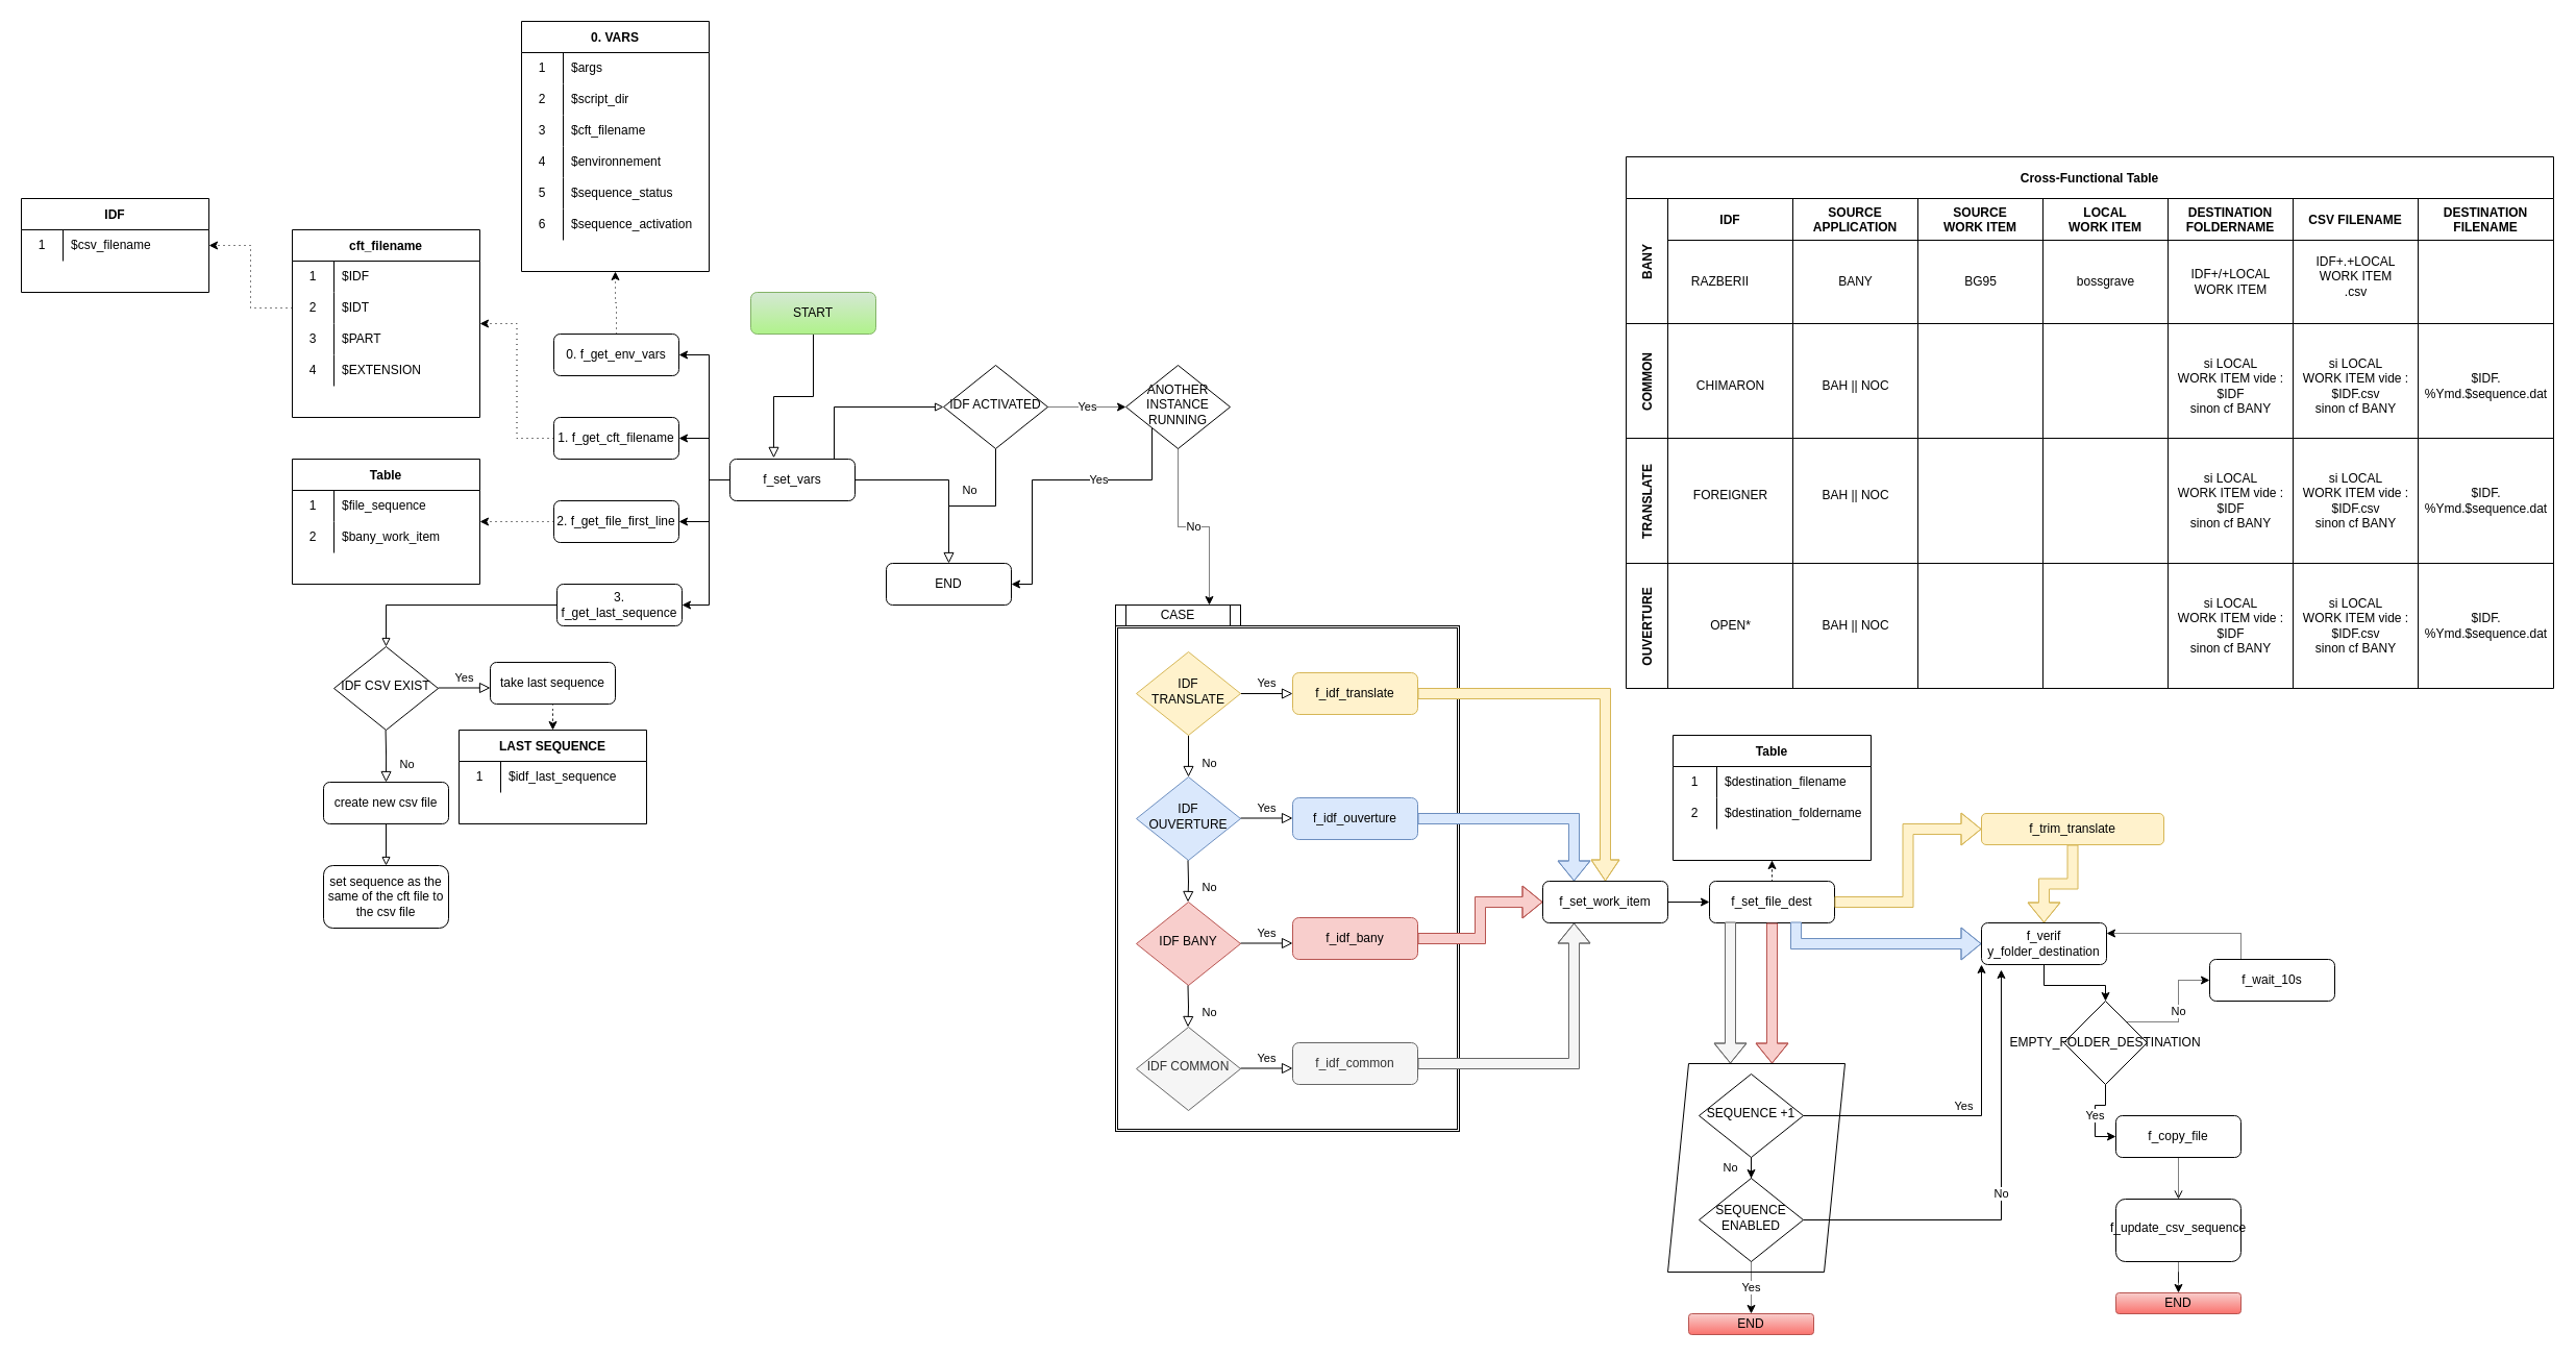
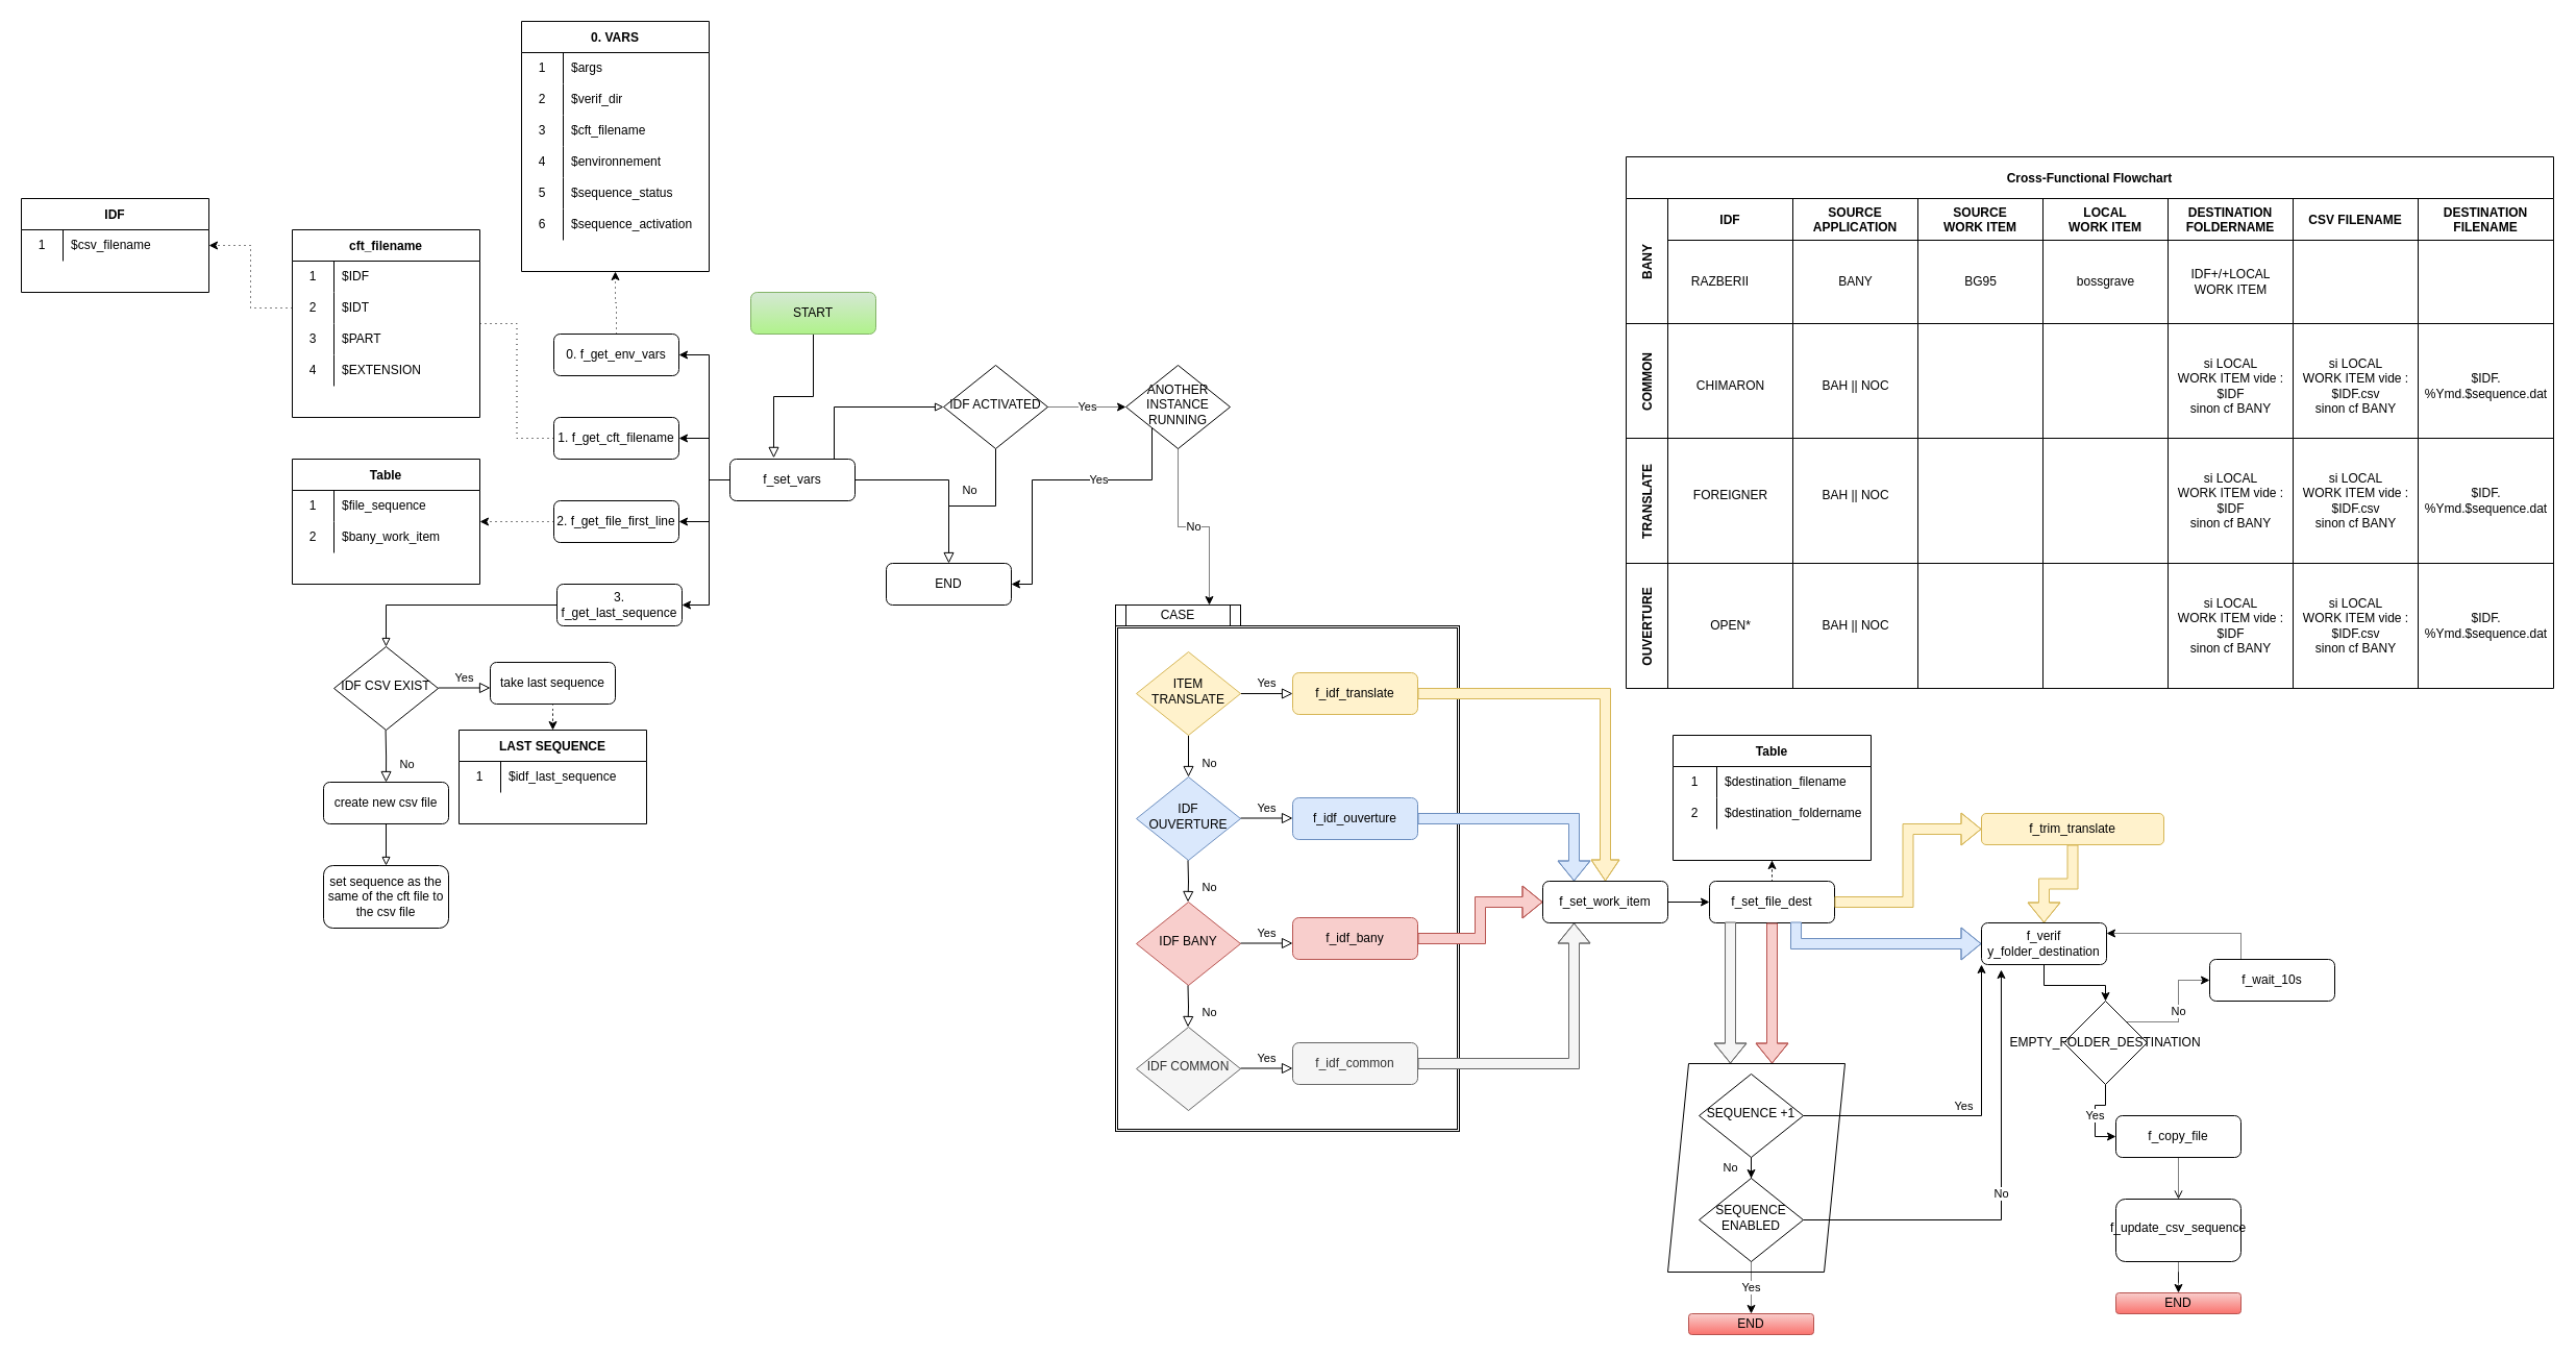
- <mxCell id="87" value="$script_dir" style="shape=partialRectangle;html=1;whiteSpace=wrap;connectable=0;fillColor=none;top=0;left=0;bottom=0;right=0;align=left;spacingLeft=6;overflow=hidden;" vertex="1" parent="85"><mxGeometry x="40" width="140" height="30" as="geometry"><mxRectangle width="140" height="30" as="alternateBounds" /></mxGeometry></mxCell>
+ <mxCell id="87" value="$verif_dir" style="shape=partialRectangle;html=1;whiteSpace=wrap;connectable=0;fillColor=none;top=0;left=0;bottom=0;right=0;align=left;spacingLeft=6;overflow=hidden;" vertex="1" parent="85"><mxGeometry x="40" width="140" height="30" as="geometry"><mxRectangle width="140" height="30" as="alternateBounds" /></mxGeometry></mxCell>
- <mxCell id="137" value="Cross-Functional Table" style="shape=table;childLayout=tableLayout;startSize=40;collapsible=0;recursiveResize=0;expand=0;fontStyle=1;fillColor=default;gradientColor=none;" vertex="1" parent="1"><mxGeometry x="1560" y="150" width="890" height="510" as="geometry" /></mxCell>
+ <mxCell id="137" value="Cross-Functional Flowchart" style="shape=table;childLayout=tableLayout;startSize=40;collapsible=0;recursiveResize=0;expand=0;fontStyle=1;fillColor=default;gradientColor=none;" vertex="1" parent="1"><mxGeometry x="1560" y="150" width="890" height="510" as="geometry" /></mxCell>
- <mxCell id="148" value="&lt;div&gt;&lt;div&gt;IDF+.+LOCAL&lt;br&gt;WORK ITEM&lt;/div&gt;.csv&lt;/div&gt;" style="text;html=1;align=center;verticalAlign=middle;resizable=0;points=[];autosize=1;strokeColor=none;fillColor=none;" vertex="1" parent="147"><mxGeometry x="15" y="50" width="90" height="50" as="geometry" /></mxCell>
- <mxCell id="44" style="edgeStyle=orthogonalEdgeStyle;rounded=0;orthogonalLoop=1;jettySize=auto;html=1;entryX=1;entryY=0.5;entryDx=0;entryDy=0;dashed=1;dashPattern=1 4;" edge="1" parent="1" source="45" target="46"><mxGeometry relative="1" as="geometry" /></mxCell>
+ <mxCell id="44" style="edgeStyle=orthogonalEdgeStyle;rounded=0;orthogonalLoop=1;jettySize=auto;html=1;entryX=1;entryY=0.5;entryDx=0;entryDy=0;dashed=1;dashPattern=1 4;endArrow=none;" edge="1" parent="1" source="45" target="46"><mxGeometry relative="1" as="geometry" /></mxCell>
- <mxCell id="13" value="IDF TRANSLATE" style="rhombus;whiteSpace=wrap;html=1;shadow=0;fontFamily=Helvetica;fontSize=12;align=center;strokeWidth=1;spacing=6;spacingTop=-4;fillColor=#fff2cc;strokeColor=#d6b656;" parent="1" vertex="1"><mxGeometry x="1090" y="625" width="100" height="80" as="geometry" /></mxCell>
+ <mxCell id="13" value="ITEM TRANSLATE" style="rhombus;whiteSpace=wrap;html=1;shadow=0;fontFamily=Helvetica;fontSize=12;align=center;strokeWidth=1;spacing=6;spacingTop=-4;fillColor=#fff2cc;strokeColor=#d6b656;" parent="1" vertex="1"><mxGeometry x="1090" y="625" width="100" height="80" as="geometry" /></mxCell>
